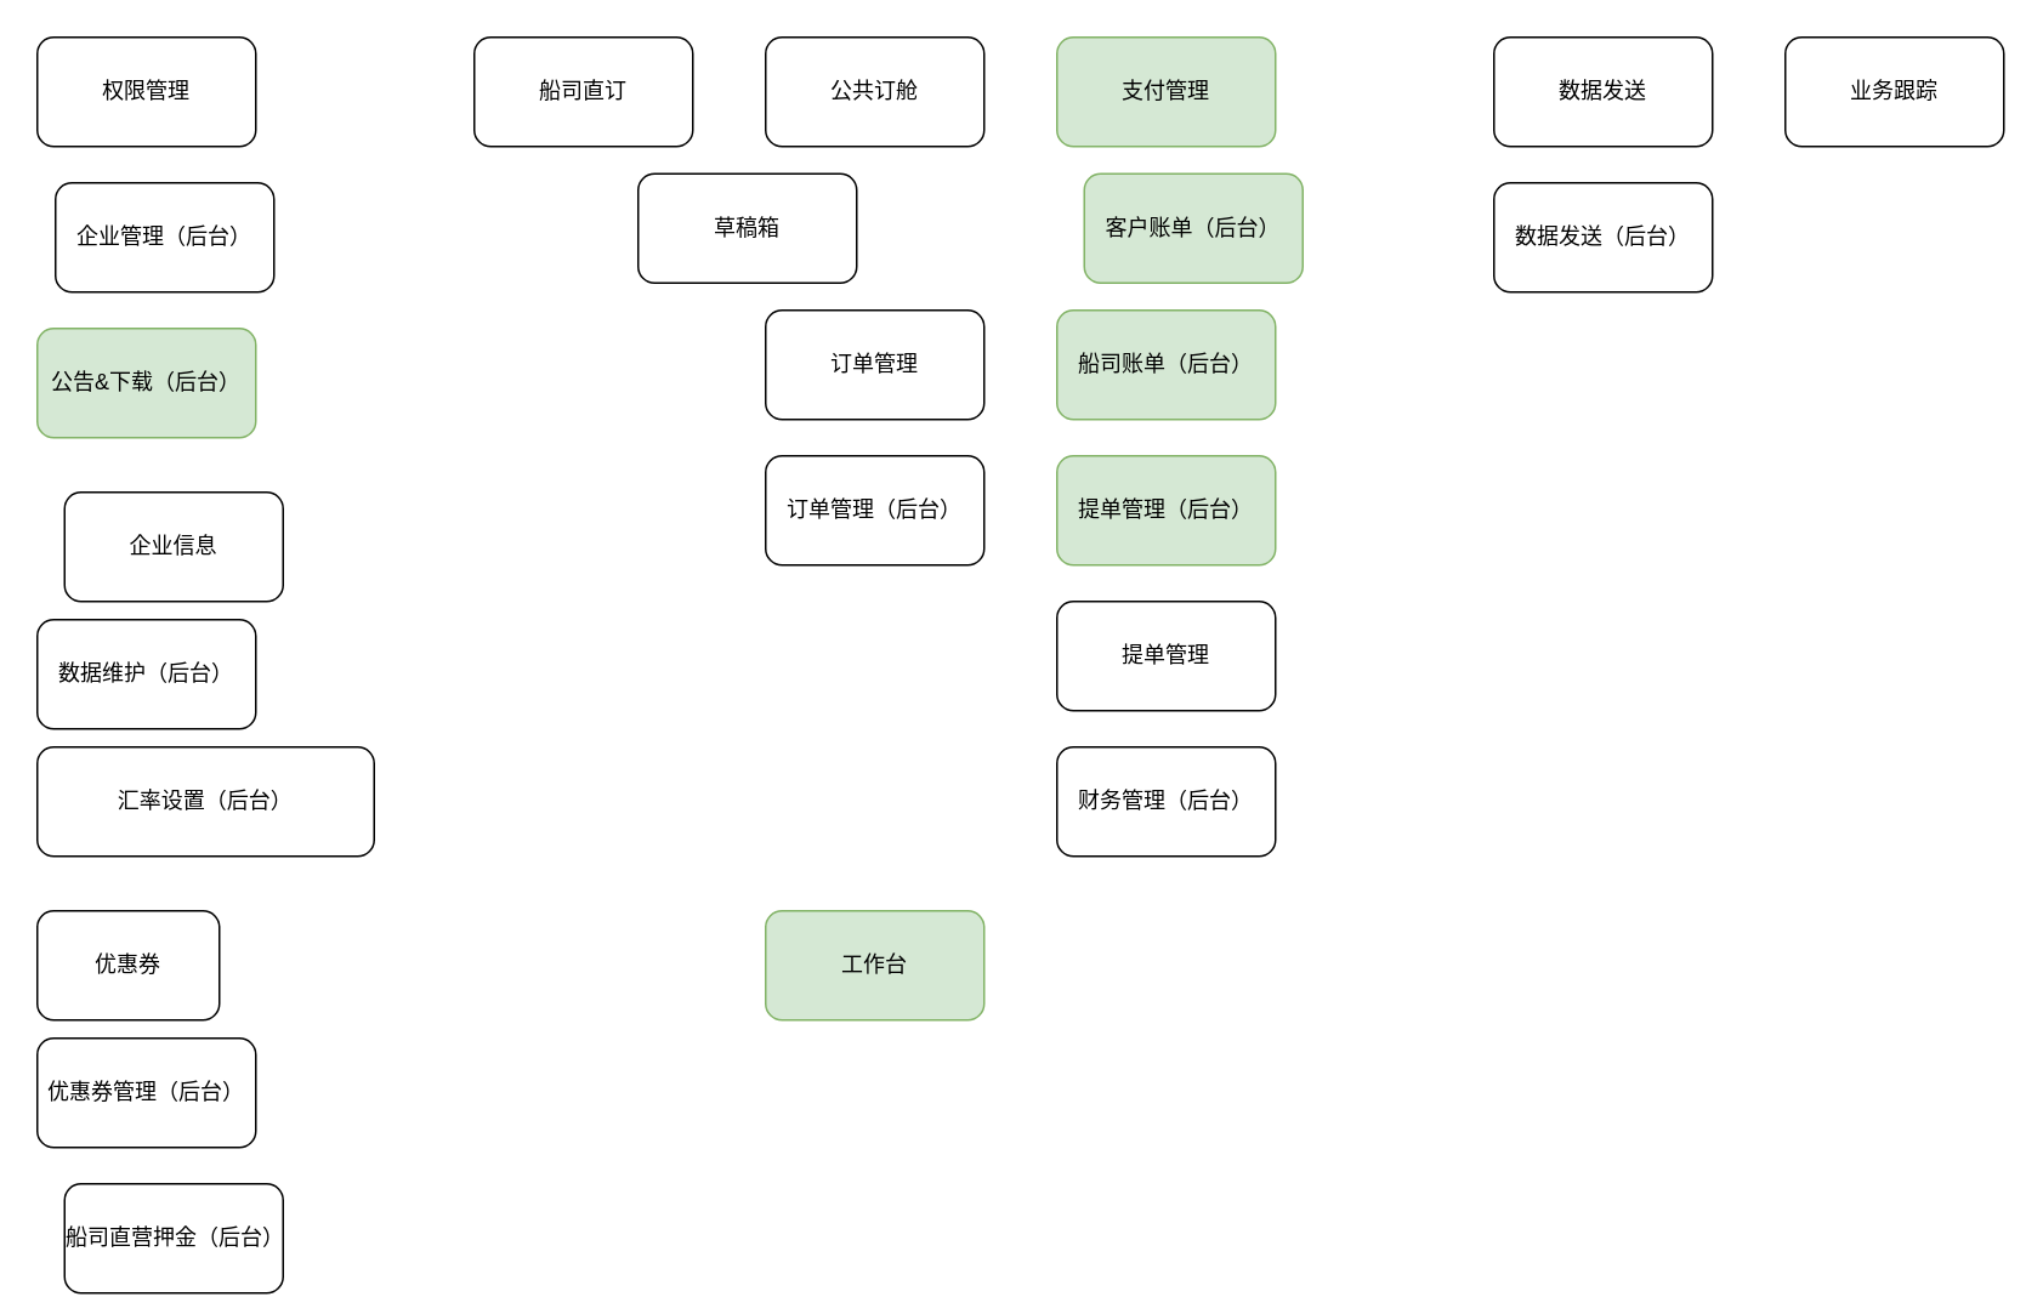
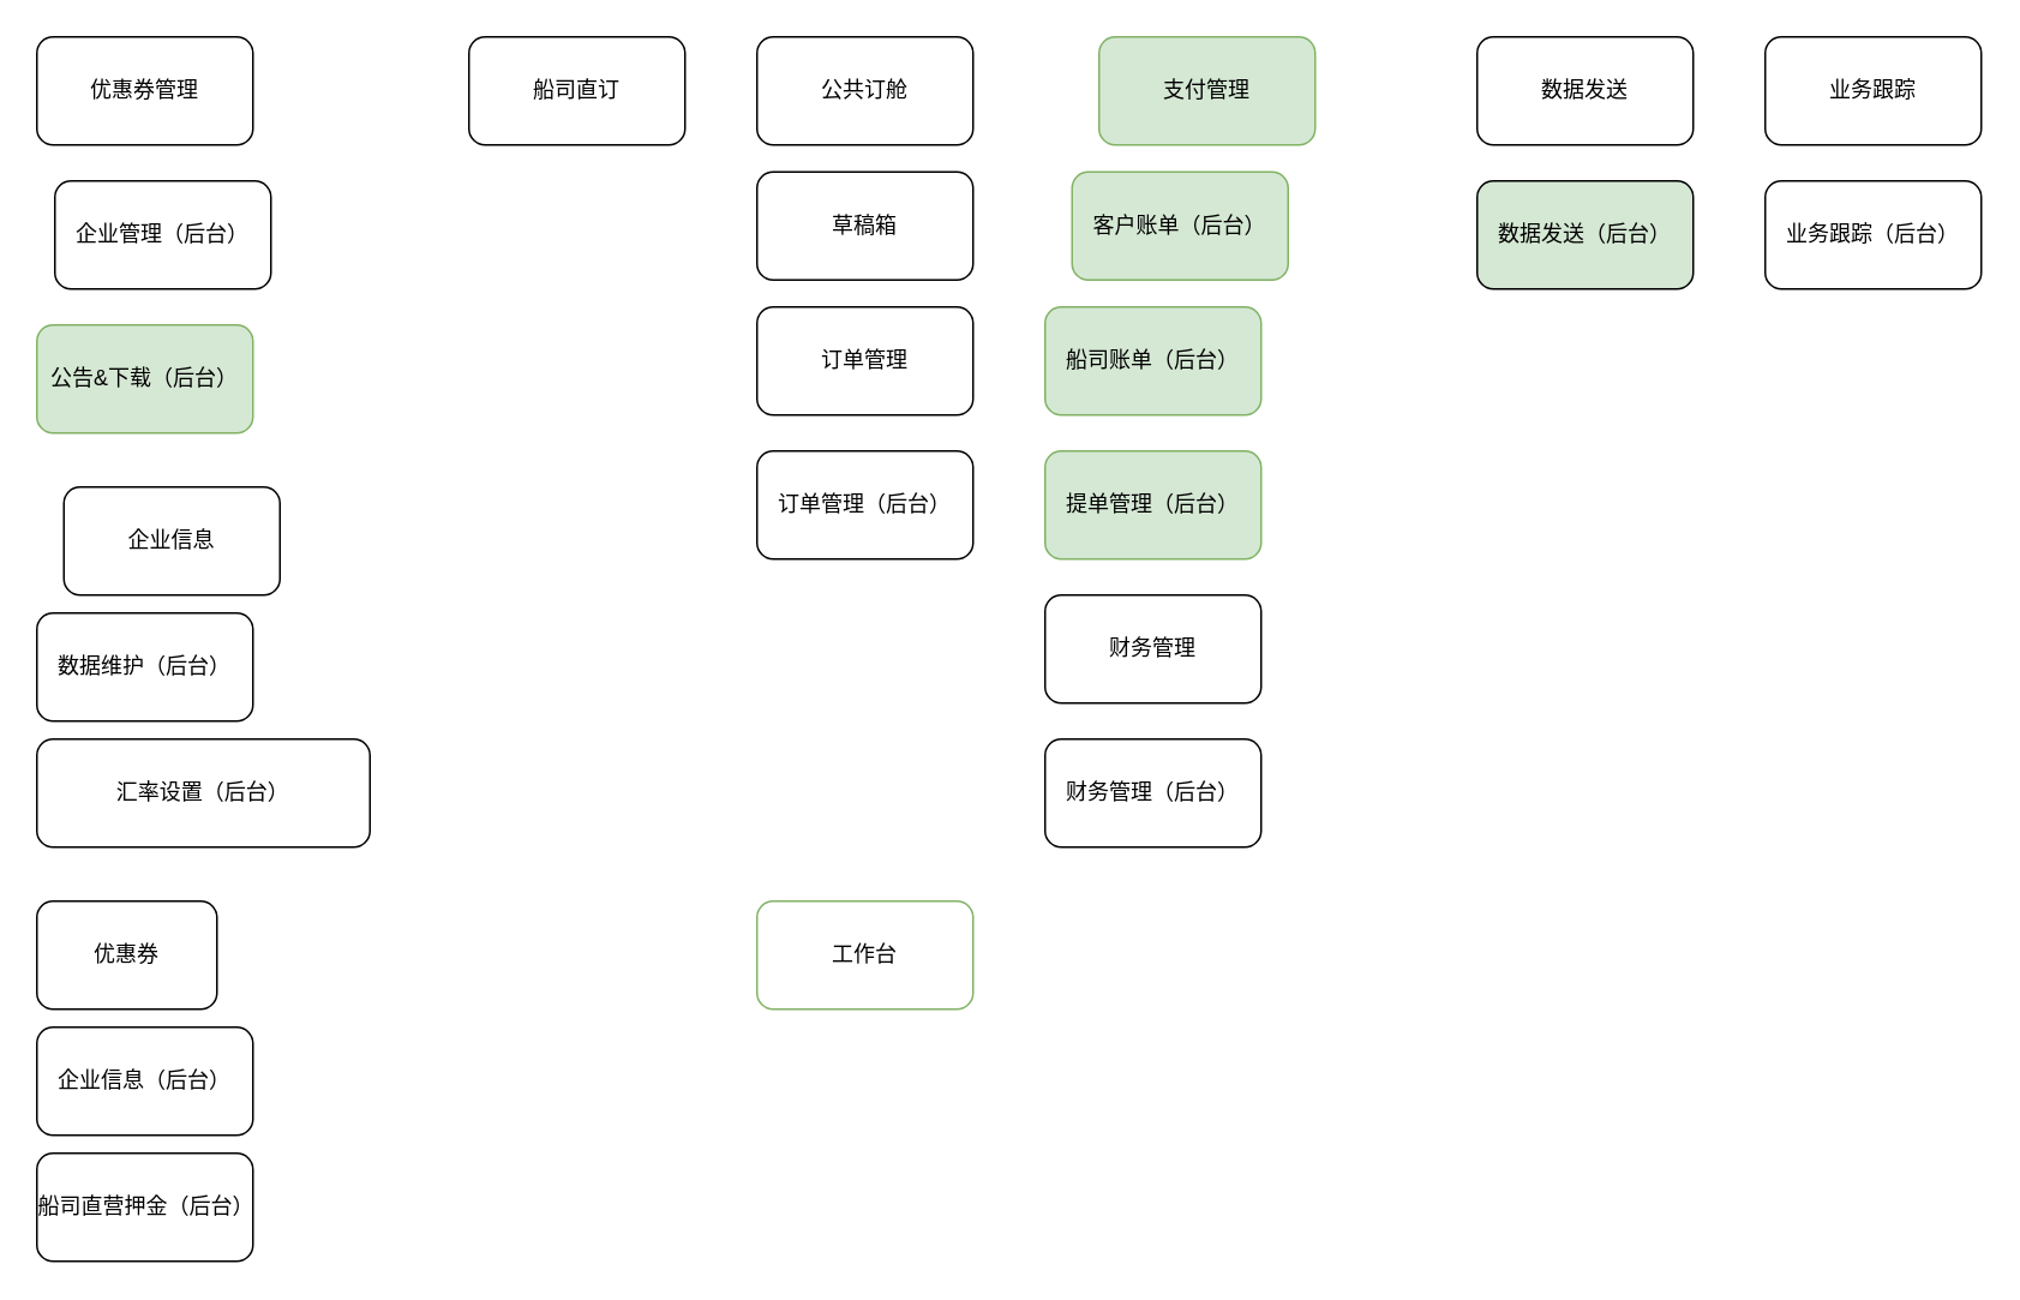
- <mxCell id="2" value="&lt;span&gt;权限管理&lt;/span&gt;" style="rounded=1;whiteSpace=wrap;html=1;" parent="1" vertex="1"><mxGeometry x="20" y="20" width="120" height="60" as="geometry" /></mxCell>
+ <mxCell id="2" value="&lt;span&gt;优惠券管理&lt;/span&gt;" style="rounded=1;whiteSpace=wrap;html=1;" parent="1" vertex="1"><mxGeometry x="20" y="20" width="120" height="60" as="geometry" /></mxCell>
- <mxCell id="16" value="支付管理" style="rounded=1;whiteSpace=wrap;html=1;fillColor=#d5e8d4;strokeColor=#82b366;" parent="1" vertex="1"><mxGeometry x="580" y="20" width="120" height="60" as="geometry" /></mxCell>
+ <mxCell id="16" value="支付管理" style="rounded=1;whiteSpace=wrap;html=1;fillColor=#d5e8d4;strokeColor=#82b366;" parent="1" vertex="1"><mxGeometry x="610" y="20" width="120" height="60" as="geometry" /></mxCell>
- <mxCell id="13" value="草稿箱" style="rounded=1;whiteSpace=wrap;html=1;" parent="1" vertex="1"><mxGeometry x="350" y="95" width="120" height="60" as="geometry" /></mxCell>
+ <mxCell id="13" value="草稿箱" style="rounded=1;whiteSpace=wrap;html=1;" parent="1" vertex="1"><mxGeometry x="420" y="95" width="120" height="60" as="geometry" /></mxCell>
- <mxCell id="24" value="数据发送（后台）" style="rounded=1;whiteSpace=wrap;html=1;" parent="1" vertex="1"><mxGeometry x="820" y="100" width="120" height="60" as="geometry" /></mxCell>
+ <mxCell id="24" value="数据发送（后台）" style="rounded=1;whiteSpace=wrap;html=1;fillColor=#d5e8d4;" parent="1" vertex="1"><mxGeometry x="820" y="100" width="120" height="60" as="geometry" /></mxCell>
+ <mxCell id="26" value="业务跟踪（后台）" style="rounded=1;whiteSpace=wrap;html=1;" parent="1" vertex="1"><mxGeometry x="980" y="100" width="120" height="60" as="geometry" /></mxCell>
- <mxCell id="20" value="提单管理" style="rounded=1;whiteSpace=wrap;html=1;" parent="1" vertex="1"><mxGeometry x="580" y="330" width="120" height="60" as="geometry" /></mxCell>
+ <mxCell id="20" value="财务管理" style="rounded=1;whiteSpace=wrap;html=1;" parent="1" vertex="1"><mxGeometry x="580" y="330" width="120" height="60" as="geometry" /></mxCell>
- <mxCell id="22" value="工作台" style="rounded=1;whiteSpace=wrap;html=1;fillColor=#d5e8d4;strokeColor=#82b366;" parent="1" vertex="1"><mxGeometry x="420" y="500" width="120" height="60" as="geometry" /></mxCell>
+ <mxCell id="22" value="工作台" style="rounded=1;whiteSpace=wrap;html=1;fillColor=#ffffff;strokeColor=#82b366;" parent="1" vertex="1"><mxGeometry x="420" y="500" width="120" height="60" as="geometry" /></mxCell>
- <mxCell id="9" value="优惠券管理（后台）" style="rounded=1;whiteSpace=wrap;html=1;" parent="1" vertex="1"><mxGeometry x="20" y="570" width="120" height="60" as="geometry" /></mxCell>
+ <mxCell id="9" value="企业信息（后台）" style="rounded=1;whiteSpace=wrap;html=1;" parent="1" vertex="1"><mxGeometry x="20" y="570" width="120" height="60" as="geometry" /></mxCell>
- <mxCell id="10" value="船司直营押金（后台）" style="rounded=1;whiteSpace=wrap;html=1;" parent="1" vertex="1"><mxGeometry x="35" y="650" width="120" height="60" as="geometry" /></mxCell>
+ <mxCell id="10" value="船司直营押金（后台）" style="rounded=1;whiteSpace=wrap;html=1;" parent="1" vertex="1"><mxGeometry x="20" y="640" width="120" height="60" as="geometry" /></mxCell>
